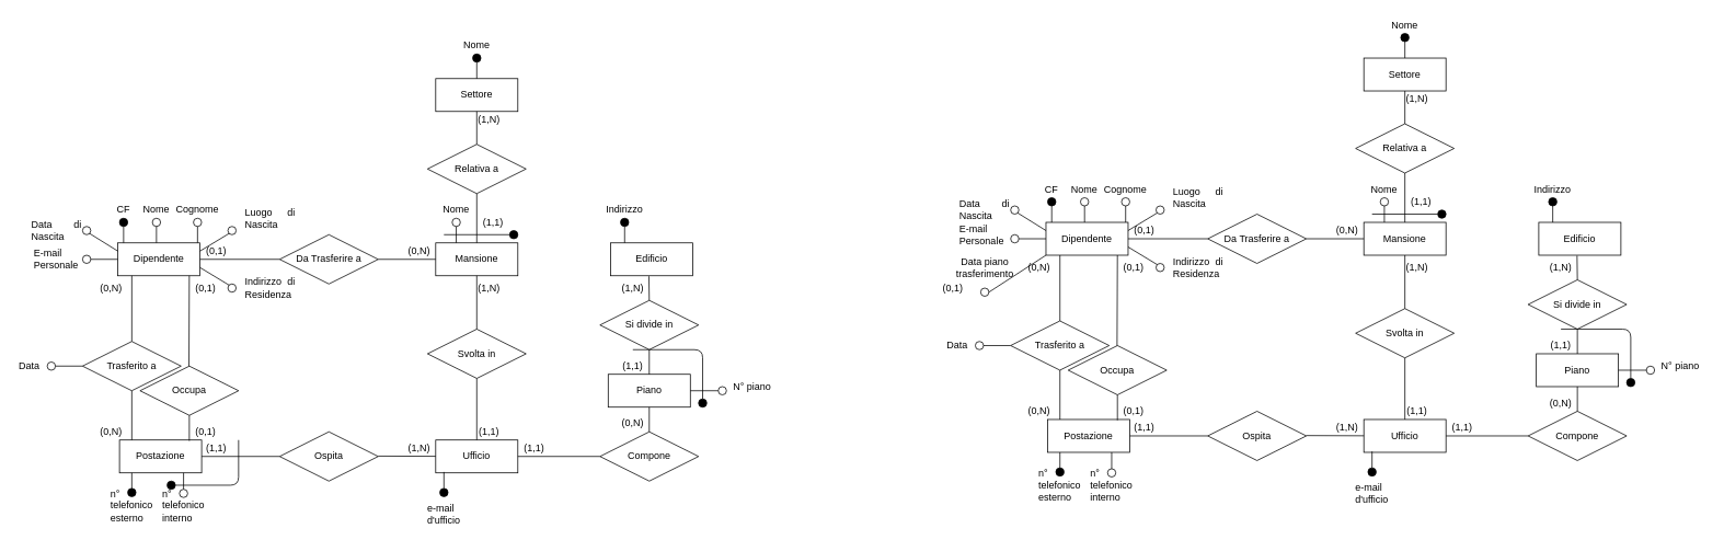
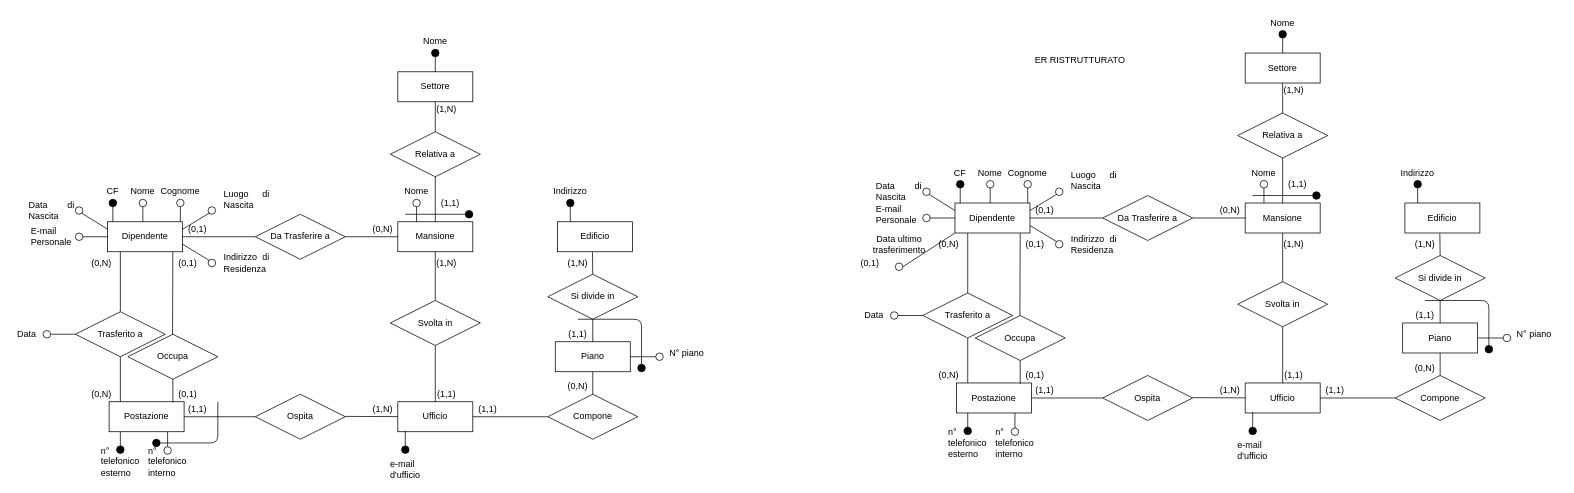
+ <mxCell id="201" value="&lt;div style=&quot;text-align: justify&quot;&gt;&lt;span&gt;ER RISTRUTTURATO&lt;/span&gt;&lt;/div&gt;" style="text;html=1;strokeColor=none;fillColor=none;align=center;verticalAlign=middle;whiteSpace=wrap;rounded=0;" vertex="1" parent="1"><mxGeometry x="1350" y="65" width="180" height="30" as="geometry" /></mxCell>
- <mxCell id="200" value="Data piano trasferimento" style="text;html=1;strokeColor=none;fillColor=none;align=center;verticalAlign=middle;whiteSpace=wrap;rounded=0;" vertex="1" parent="1"><mxGeometry x="1178.5" y="315" width="40" height="20" as="geometry" /></mxCell>
+ <mxCell id="200" value="Data ultimo trasferimento" style="text;html=1;strokeColor=none;fillColor=none;align=center;verticalAlign=middle;whiteSpace=wrap;rounded=0;" vertex="1" parent="1"><mxGeometry x="1178.5" y="315" width="40" height="20" as="geometry" /></mxCell>
